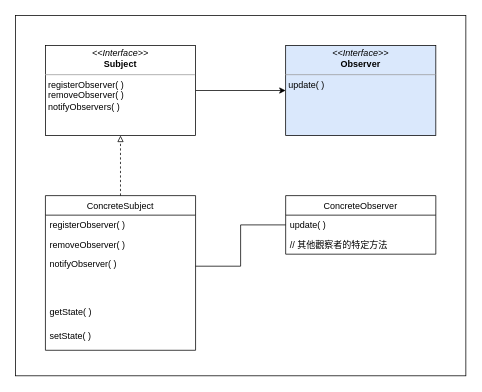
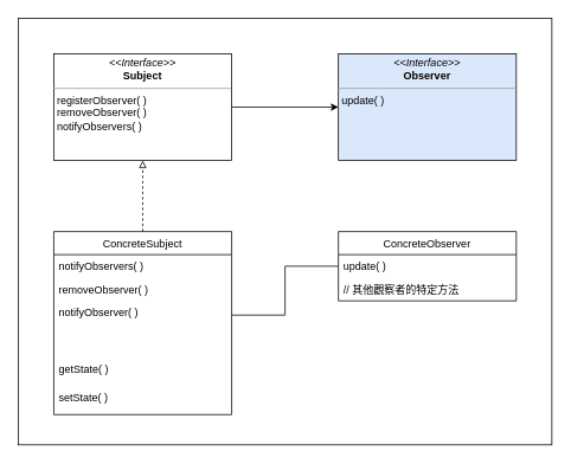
- <mxCell id="8" value="registerObserver( )" style="text;strokeColor=none;fillColor=none;align=left;verticalAlign=top;spacingLeft=4;spacingRight=4;overflow=hidden;rotatable=0;points=[[0,0.5],[1,0.5]];portConstraint=eastwest;" vertex="1" parent="7"><mxGeometry y="26" width="200" height="26" as="geometry" /></mxCell>
+ <mxCell id="8" value="notifyObservers( )" style="text;strokeColor=none;fillColor=none;align=left;verticalAlign=top;spacingLeft=4;spacingRight=4;overflow=hidden;rotatable=0;points=[[0,0.5],[1,0.5]];portConstraint=eastwest;" vertex="1" parent="7"><mxGeometry y="26" width="200" height="26" as="geometry" /></mxCell>
